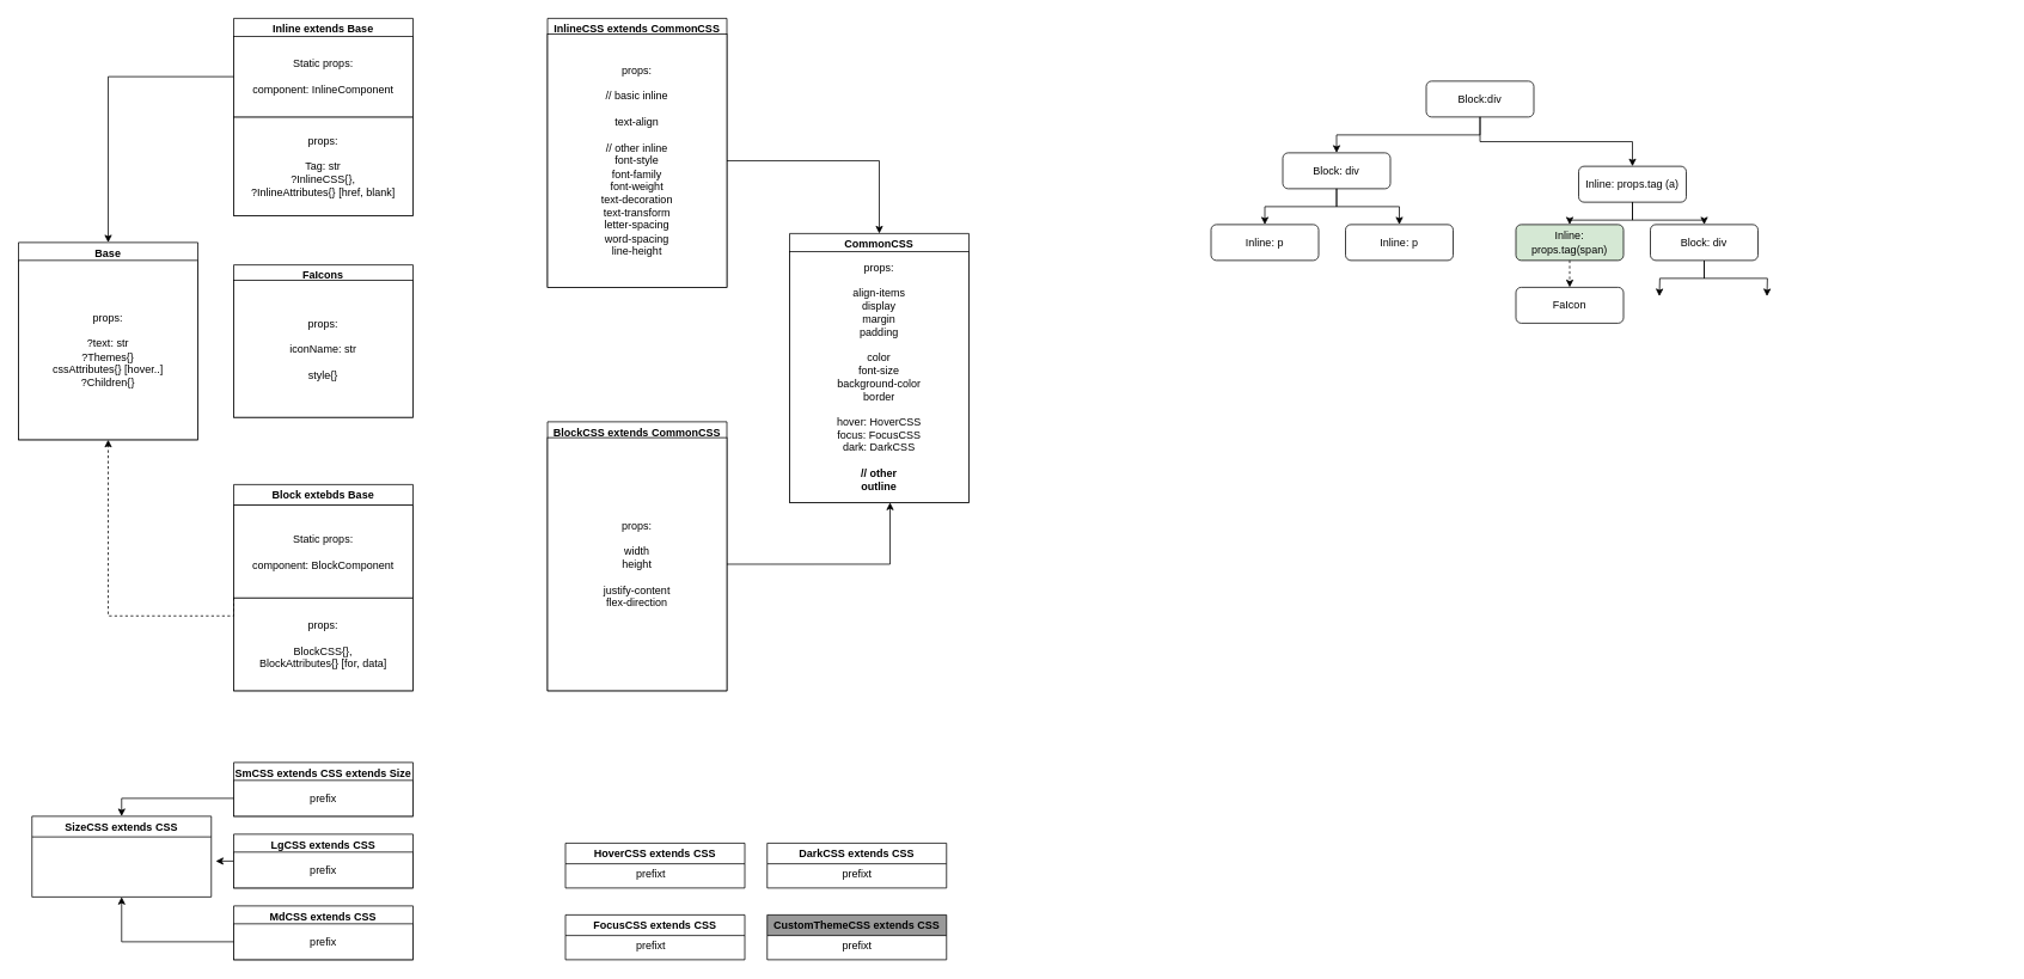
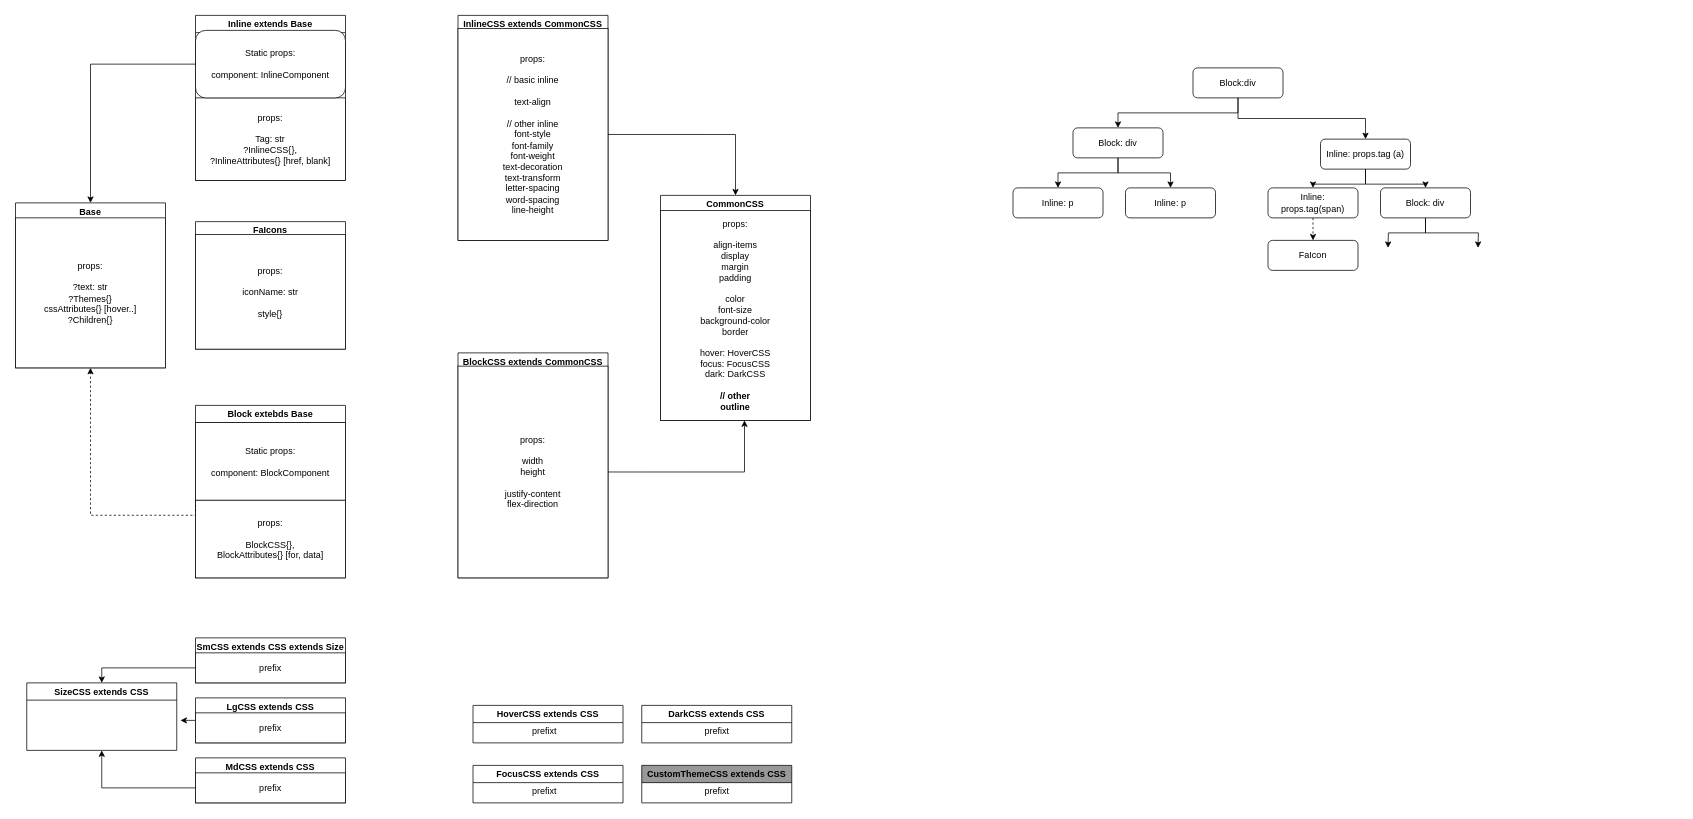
- <mxCell id="6" value="Static props:&lt;br&gt;&lt;br&gt;component: InlineComponent" style="whiteSpace=wrap;html=1;" parent="3" vertex="1"><mxGeometry y="20" width="200" height="90" as="geometry" /></mxCell>
+ <mxCell id="6" value="Static props:&lt;br&gt;&lt;br&gt;component: InlineComponent" style="whiteSpace=wrap;html=1;rounded=1;" parent="3" vertex="1"><mxGeometry y="20" width="200" height="90" as="geometry" /></mxCell>
- <mxCell id="43" value="Inline: props.tag(span)" style="rounded=1;whiteSpace=wrap;html=1;fillColor=#d5e8d4;" parent="1" vertex="1"><mxGeometry x="1690" y="250" width="120" height="40" as="geometry" /></mxCell>
+ <mxCell id="43" value="Inline: props.tag(span)" style="rounded=1;whiteSpace=wrap;html=1;" parent="1" vertex="1"><mxGeometry x="1690" y="250" width="120" height="40" as="geometry" /></mxCell>
